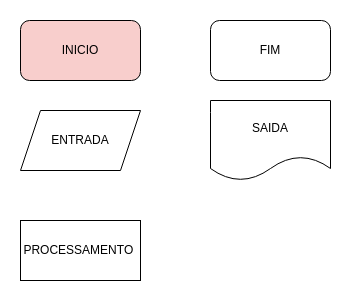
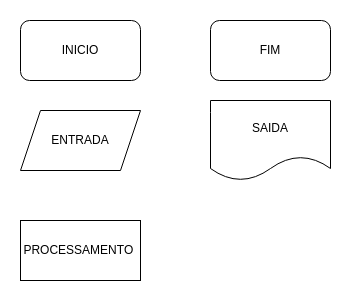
- <mxCell id="2" value="INICIO" style="rounded=1;whiteSpace=wrap;html=1;fillColor=#f8cecc;" vertex="1" parent="1"><mxGeometry x="20" y="20" width="120" height="60" as="geometry" /></mxCell>
+ <mxCell id="2" value="INICIO" style="rounded=1;whiteSpace=wrap;html=1;" vertex="1" parent="1"><mxGeometry x="20" y="20" width="120" height="60" as="geometry" /></mxCell>
